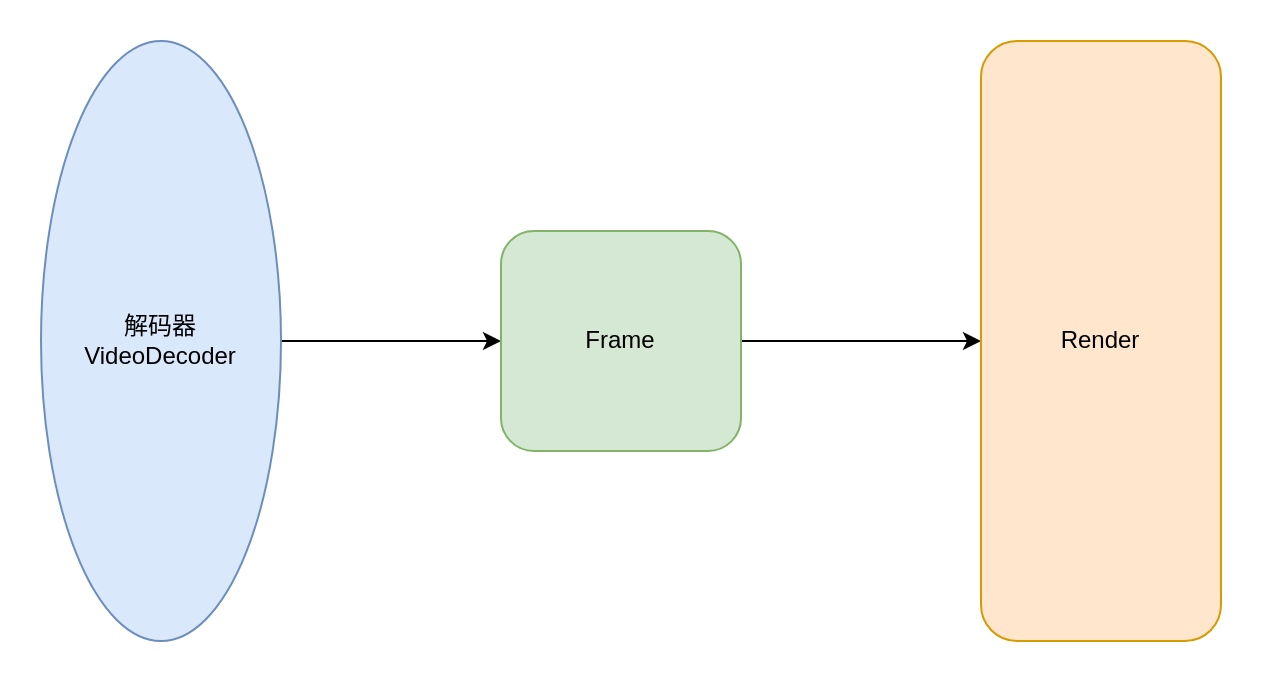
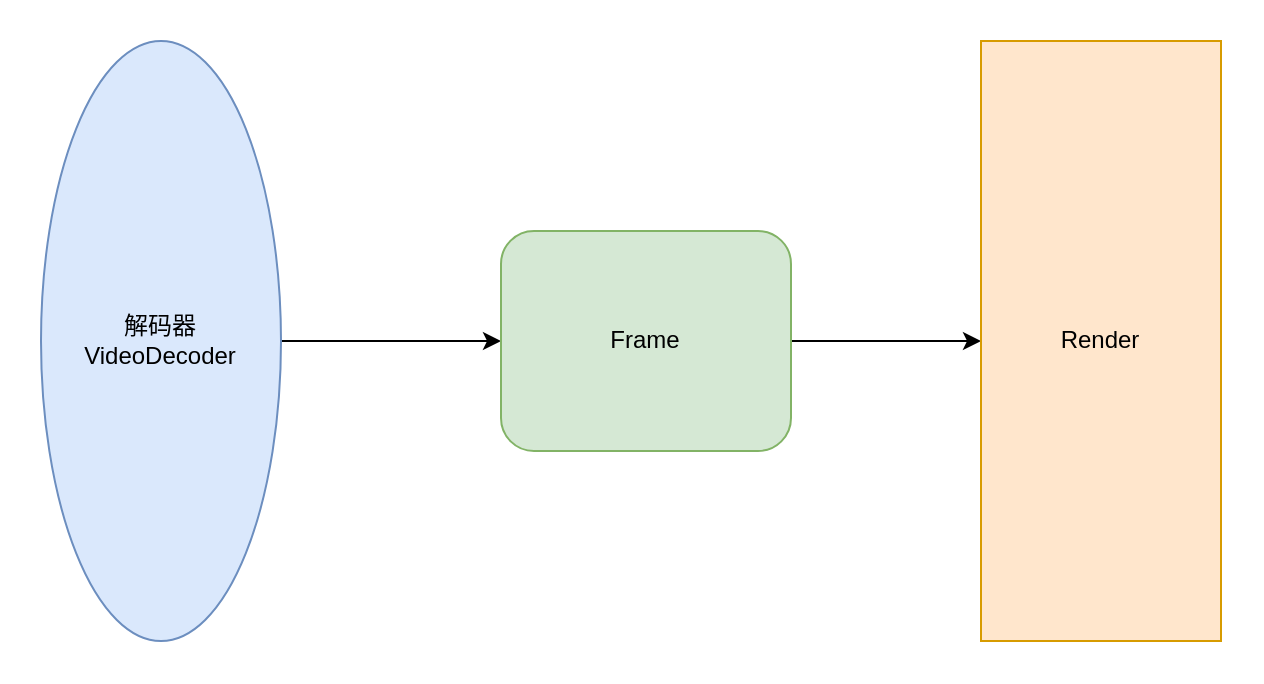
- <mxCell id="6" value="Frame" style="rounded=1;whiteSpace=wrap;html=1;fillColor=#d5e8d4;strokeColor=#82b366;" vertex="1" parent="1"><mxGeometry x="250" y="115" width="120" height="110" as="geometry" /></mxCell>
+ <mxCell id="6" value="Frame" style="rounded=1;whiteSpace=wrap;html=1;fillColor=#d5e8d4;strokeColor=#82b366;" vertex="1" parent="1"><mxGeometry x="250" y="115" width="145" height="110" as="geometry" /></mxCell>
- <mxCell id="3" value="Render" style="whiteSpace=wrap;html=1;fillColor=#ffe6cc;strokeColor=#d79b00;rounded=1;" vertex="1" parent="1"><mxGeometry x="490" y="20" width="120" height="300" as="geometry" /></mxCell>
+ <mxCell id="3" value="Render" style="rounded=0;whiteSpace=wrap;html=1;fillColor=#ffe6cc;strokeColor=#d79b00;" vertex="1" parent="1"><mxGeometry x="490" y="20" width="120" height="300" as="geometry" /></mxCell>
